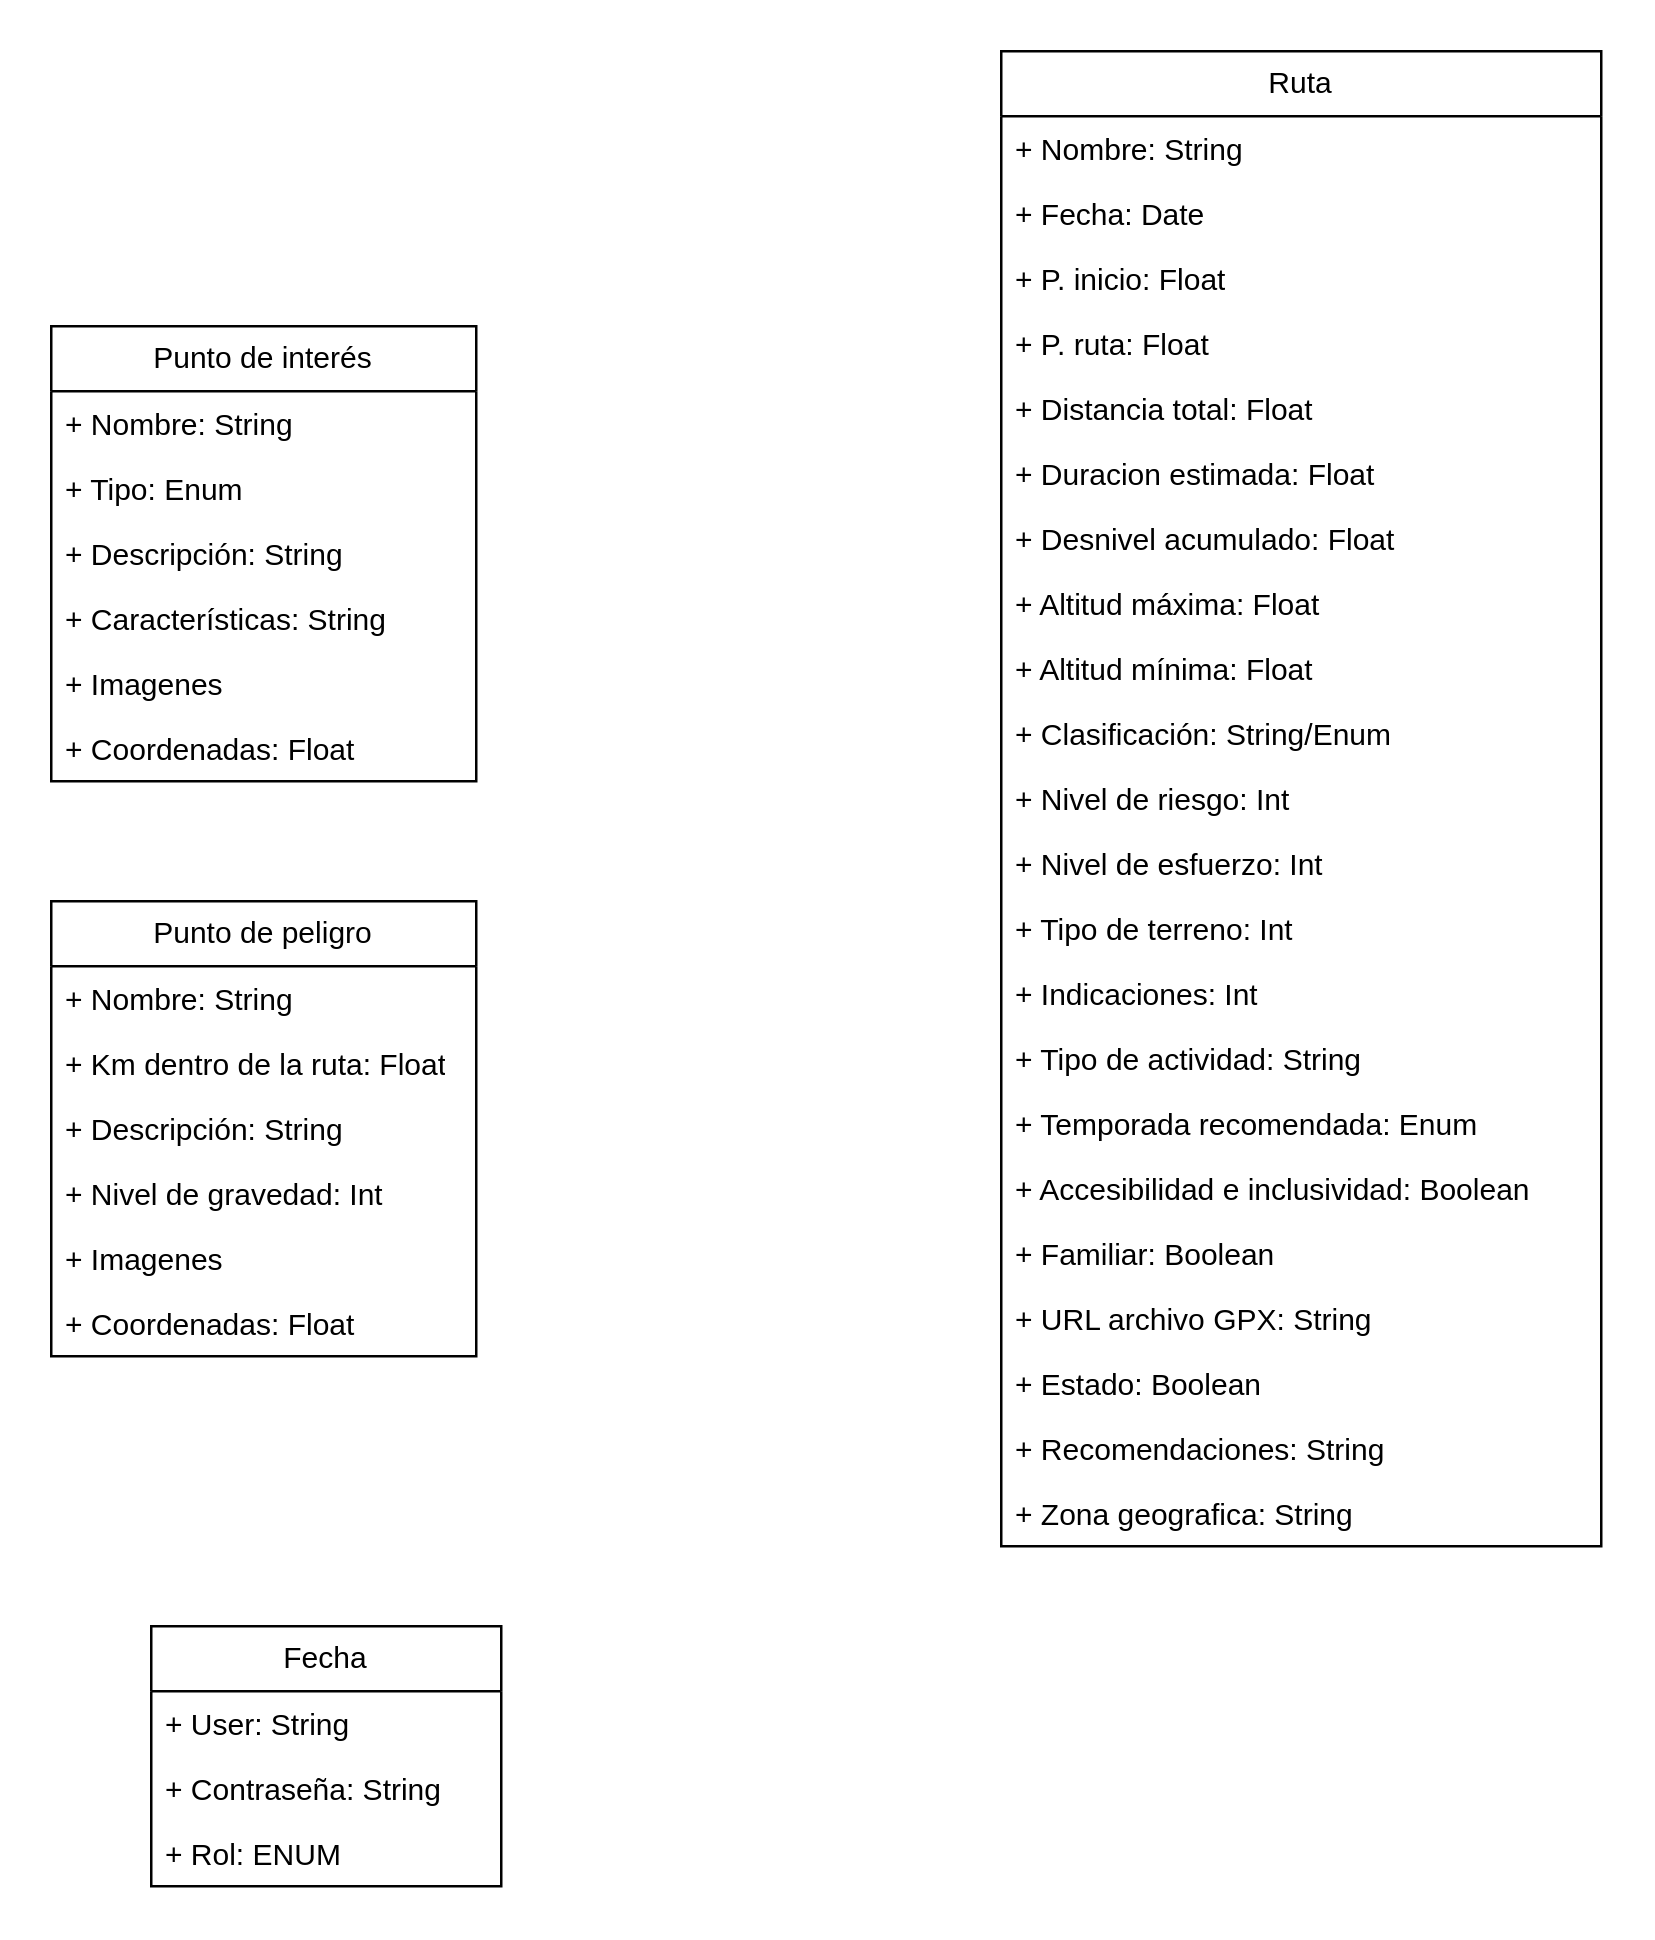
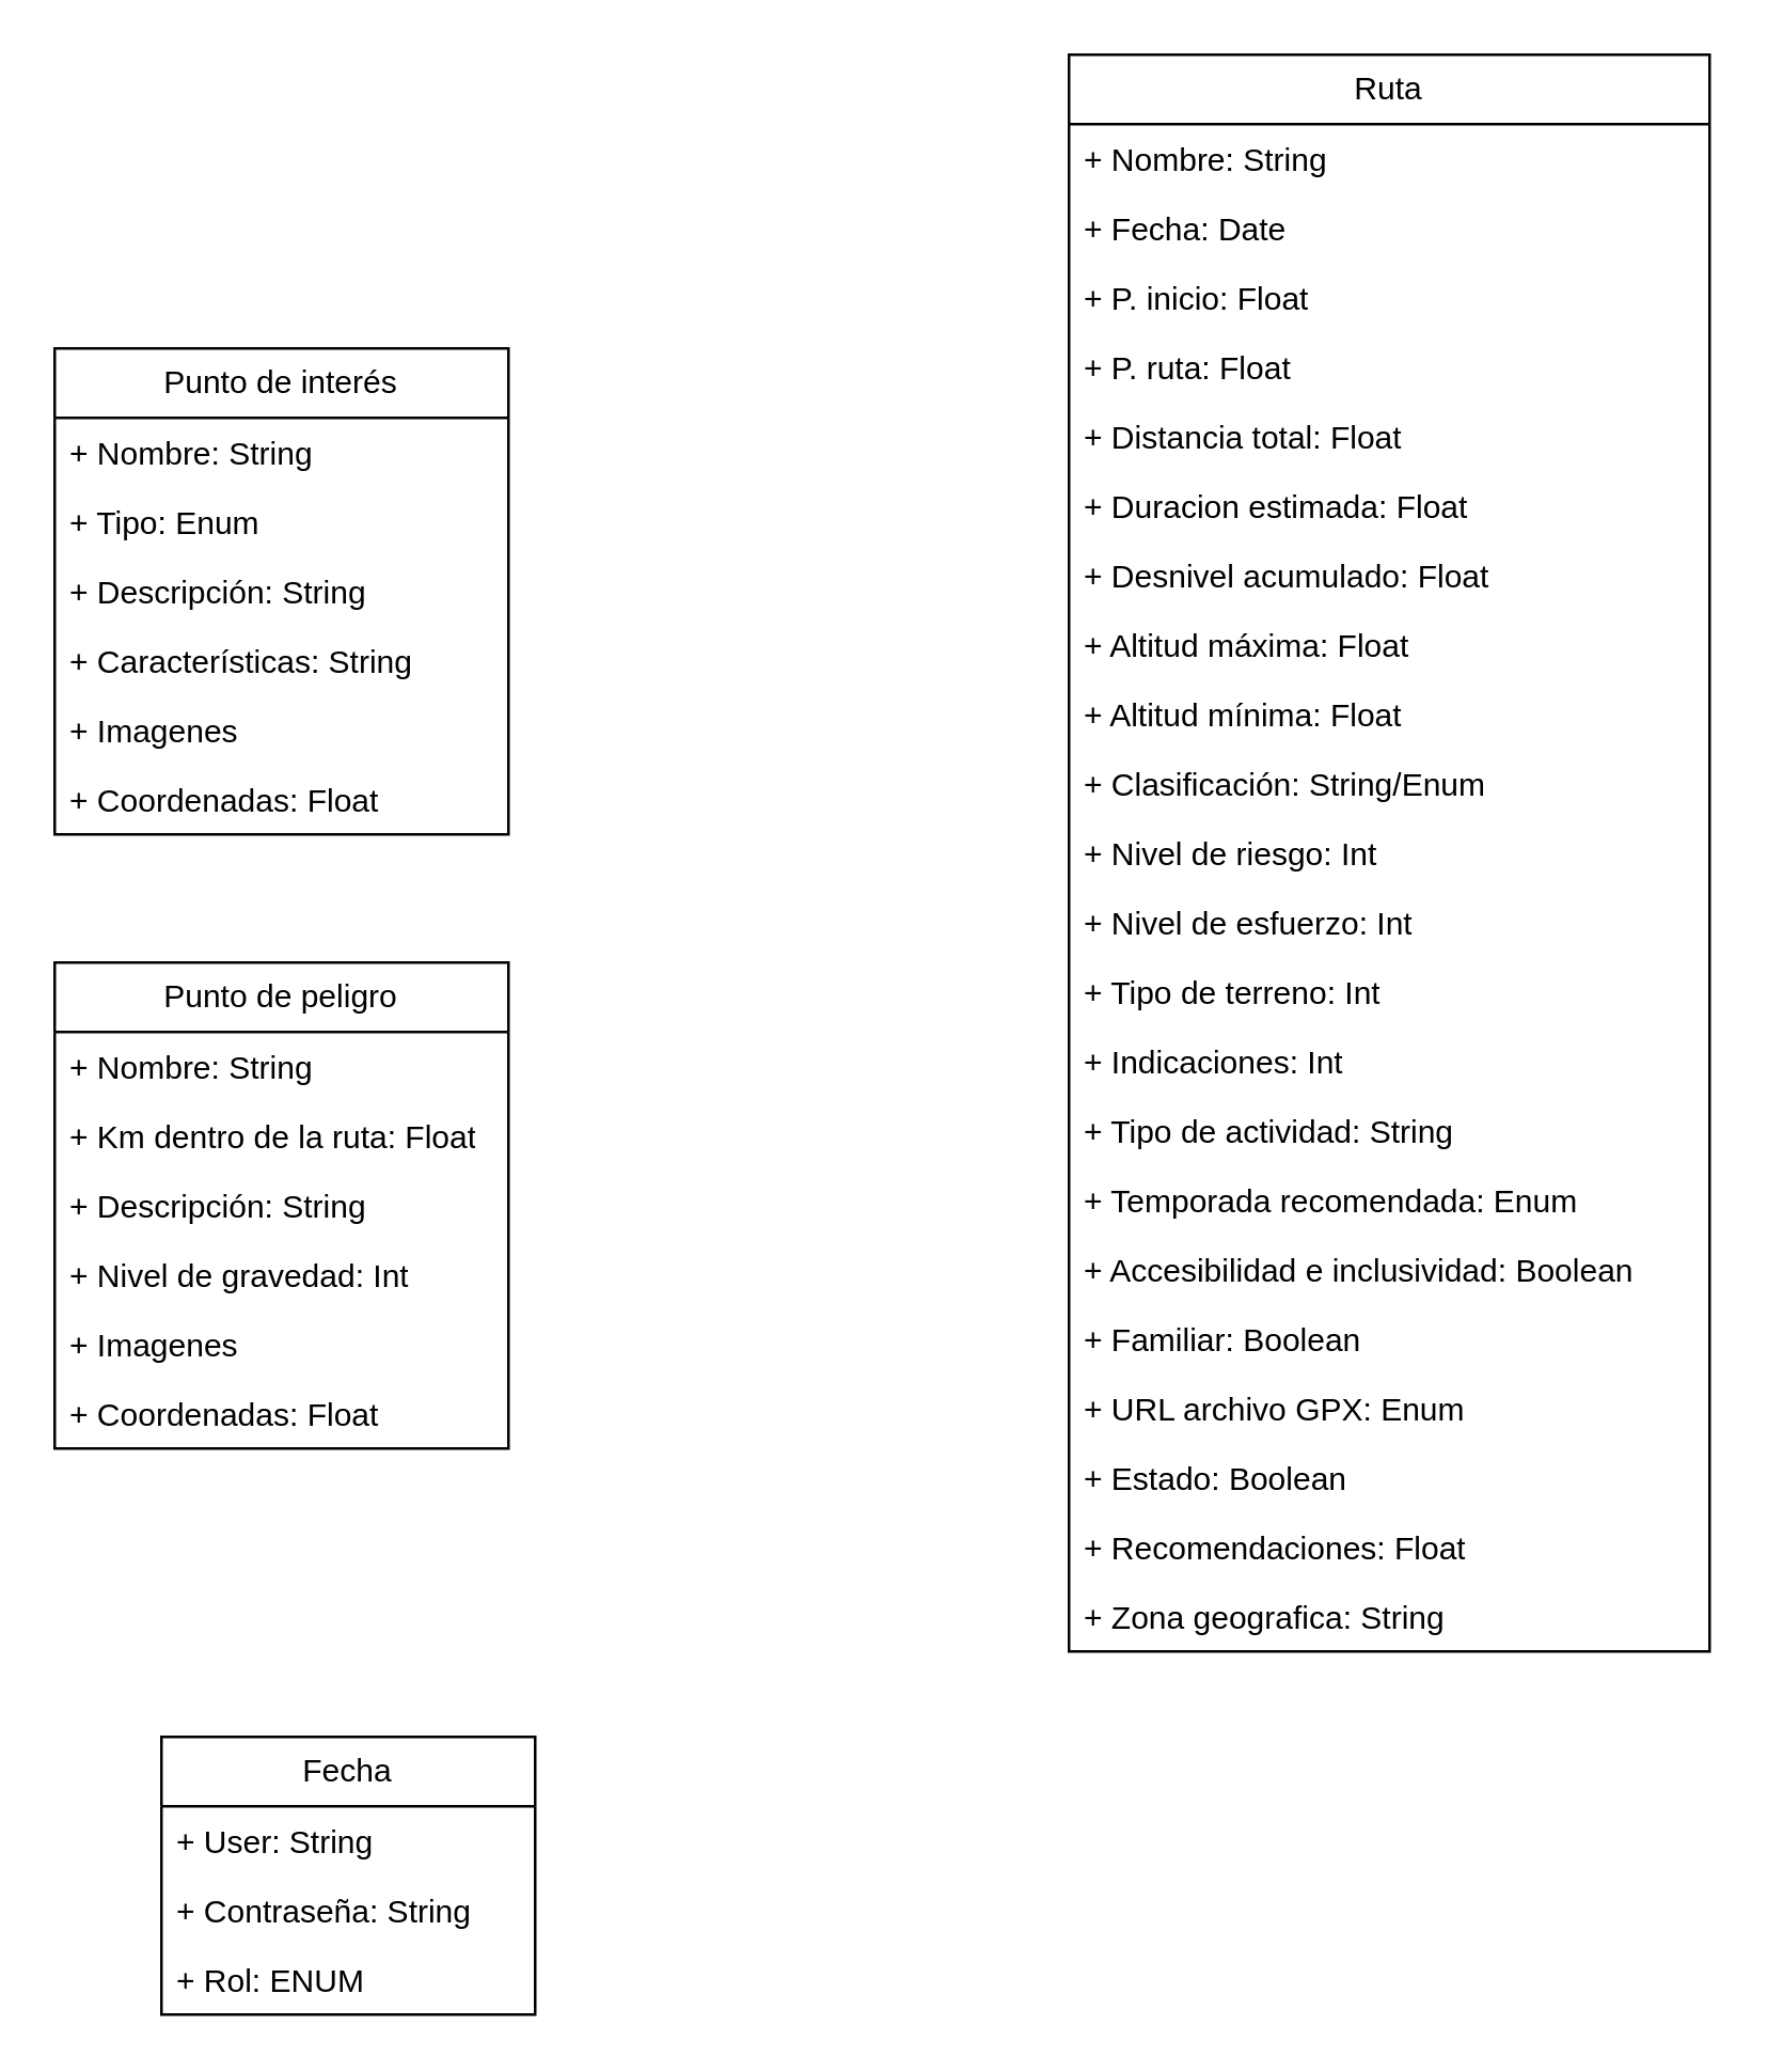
- <mxCell id="25" value="+ URL archivo GPX: String" style="text;strokeColor=none;fillColor=none;align=left;verticalAlign=top;spacingLeft=4;spacingRight=4;overflow=hidden;rotatable=0;points=[[0,0.5],[1,0.5]];portConstraint=eastwest;whiteSpace=wrap;html=1;" vertex="1" parent="6"><mxGeometry y="494" width="240" height="26" as="geometry" /></mxCell>
+ <mxCell id="25" value="+ URL archivo GPX: Enum" style="text;strokeColor=none;fillColor=none;align=left;verticalAlign=top;spacingLeft=4;spacingRight=4;overflow=hidden;rotatable=0;points=[[0,0.5],[1,0.5]];portConstraint=eastwest;whiteSpace=wrap;html=1;" vertex="1" parent="6"><mxGeometry y="494" width="240" height="26" as="geometry" /></mxCell>
- <mxCell id="27" value="+ Recomendaciones: String" style="text;strokeColor=none;fillColor=none;align=left;verticalAlign=top;spacingLeft=4;spacingRight=4;overflow=hidden;rotatable=0;points=[[0,0.5],[1,0.5]];portConstraint=eastwest;whiteSpace=wrap;html=1;" vertex="1" parent="6"><mxGeometry y="546" width="240" height="26" as="geometry" /></mxCell>
+ <mxCell id="27" value="+ Recomendaciones: Float" style="text;strokeColor=none;fillColor=none;align=left;verticalAlign=top;spacingLeft=4;spacingRight=4;overflow=hidden;rotatable=0;points=[[0,0.5],[1,0.5]];portConstraint=eastwest;whiteSpace=wrap;html=1;" vertex="1" parent="6"><mxGeometry y="546" width="240" height="26" as="geometry" /></mxCell>
